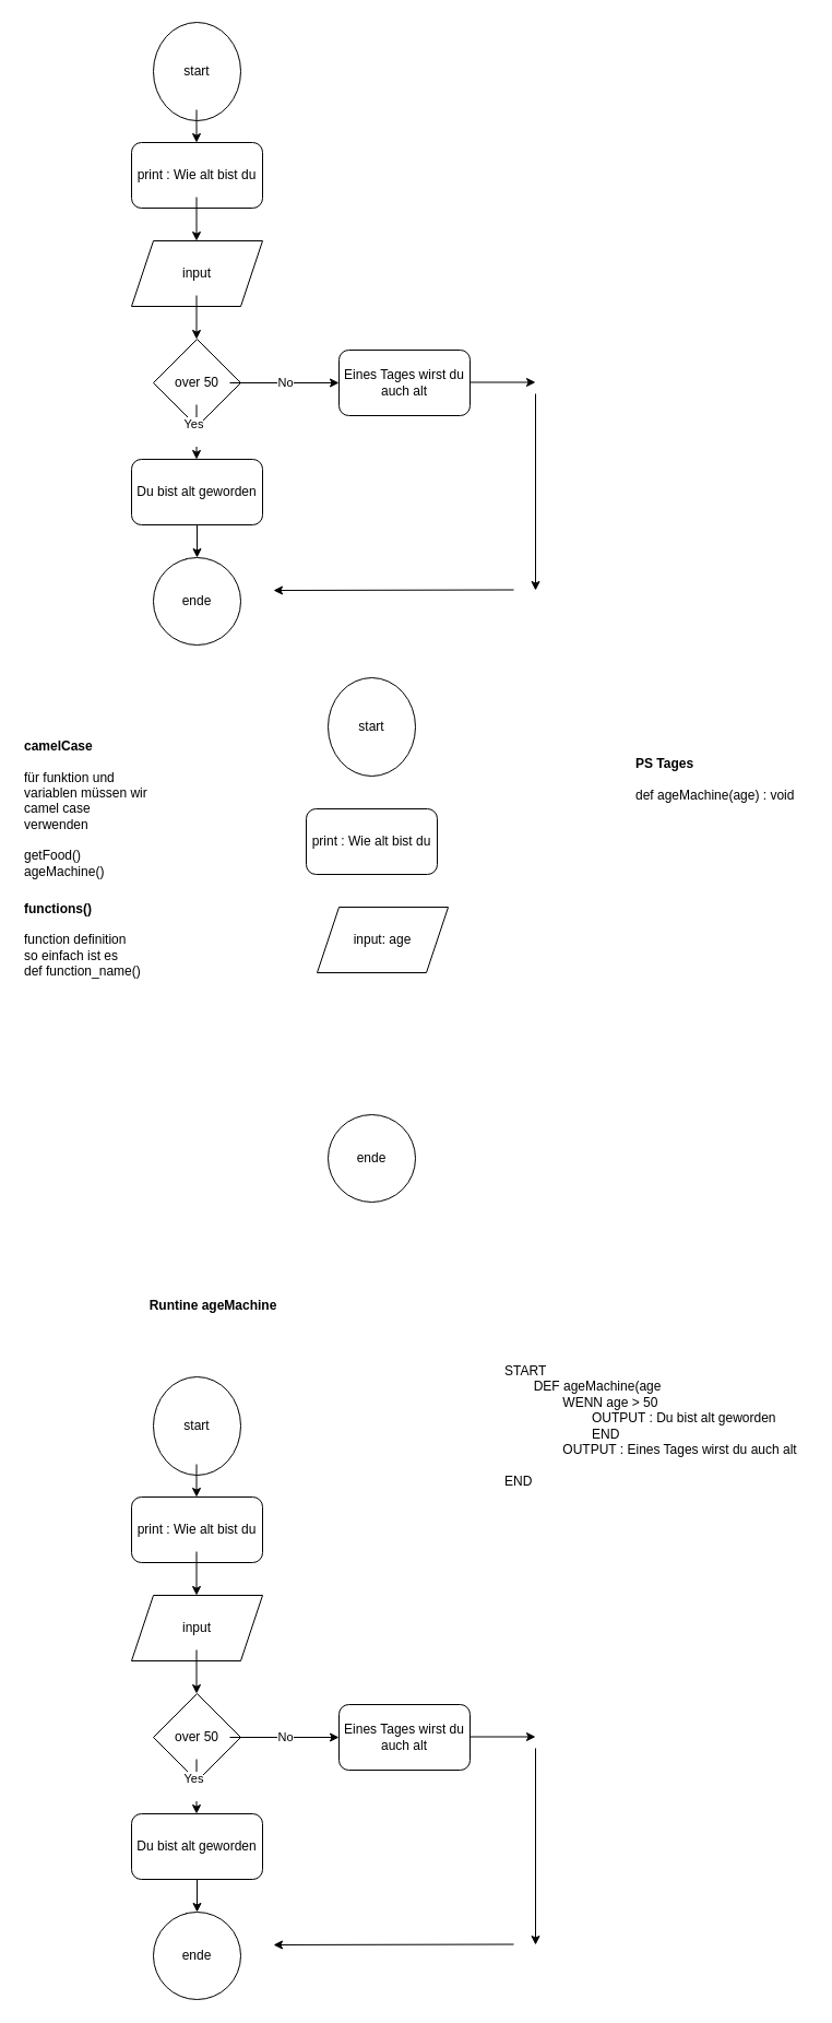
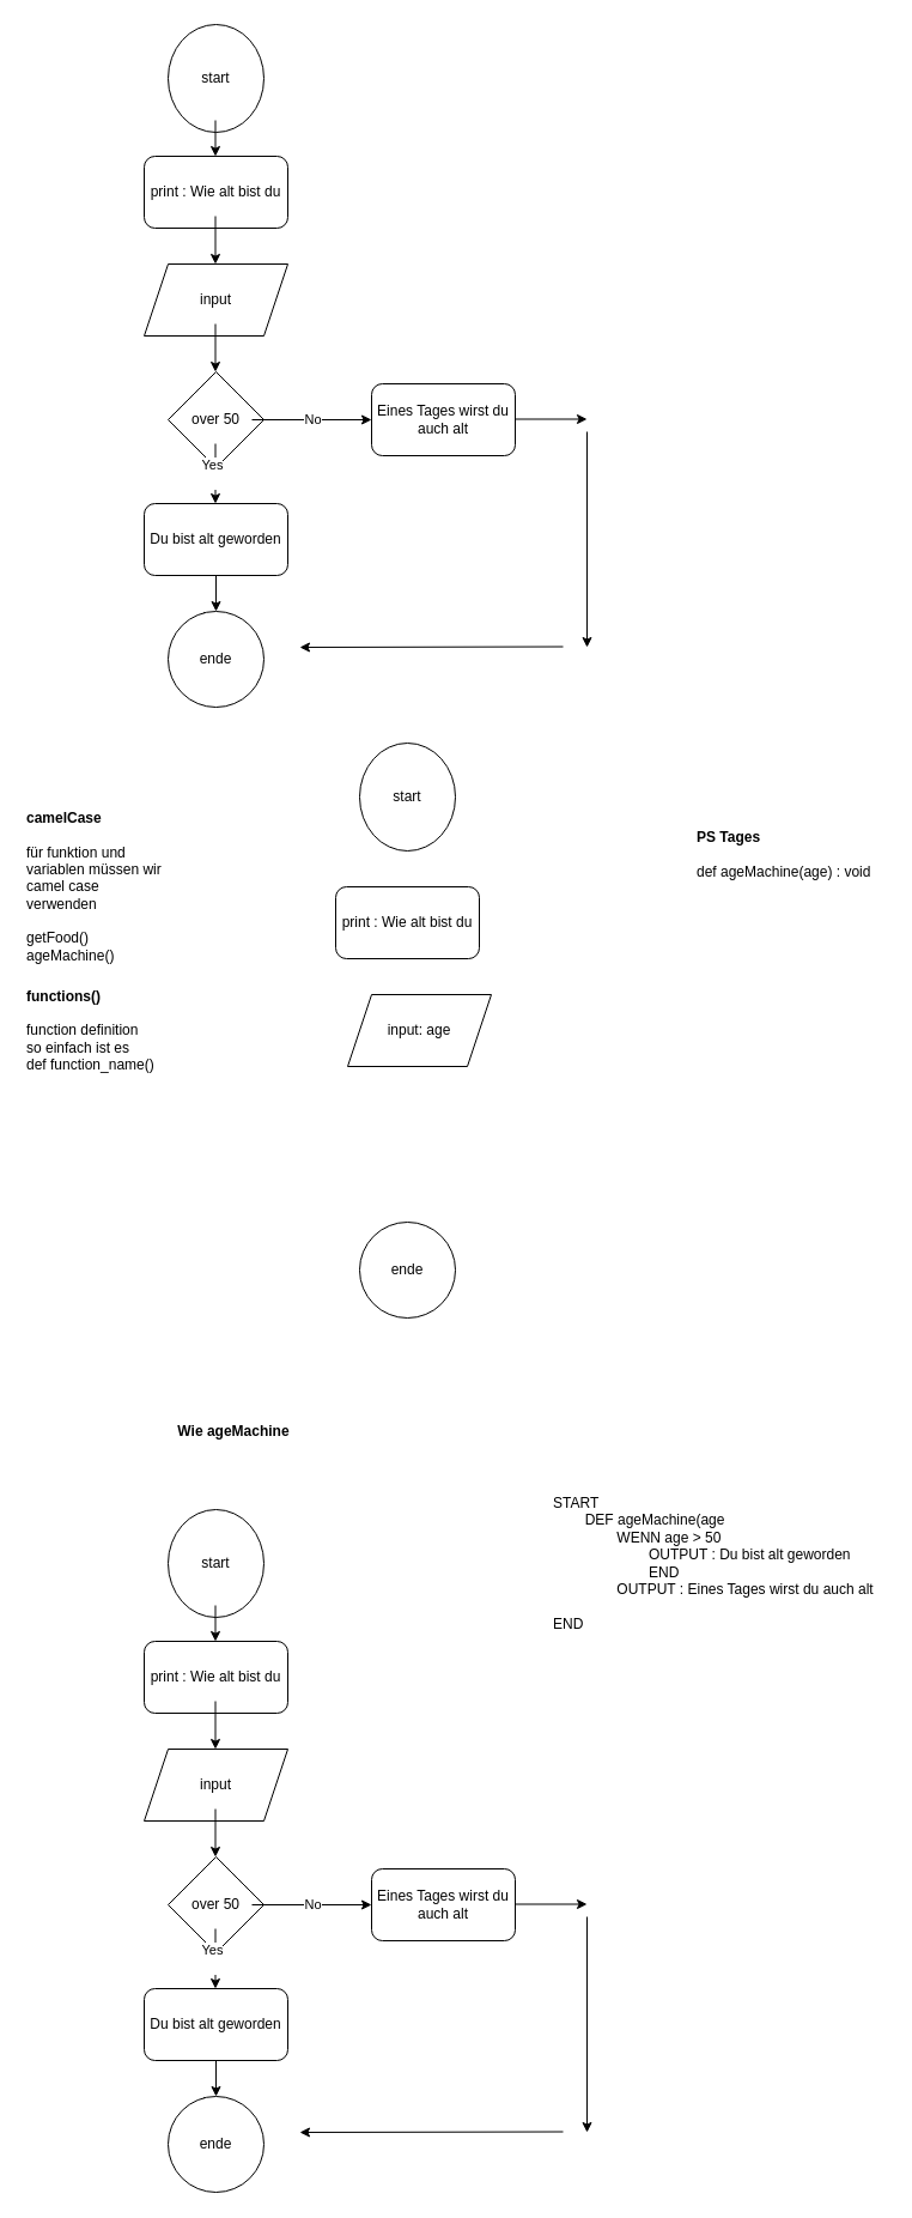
- <mxCell id="47" value="&lt;b&gt;Runtine ageMachine&lt;/b&gt;" style="text;html=1;align=center;verticalAlign=middle;whiteSpace=wrap;rounded=0;" vertex="1" parent="1"><mxGeometry x="60" y="1160" width="270" height="70" as="geometry" /></mxCell>
+ <mxCell id="47" value="&lt;b&gt;Wie ageMachine&lt;/b&gt;" style="text;html=1;align=center;verticalAlign=middle;whiteSpace=wrap;rounded=0;" vertex="1" parent="1"><mxGeometry x="60" y="1160" width="270" height="70" as="geometry" /></mxCell>
